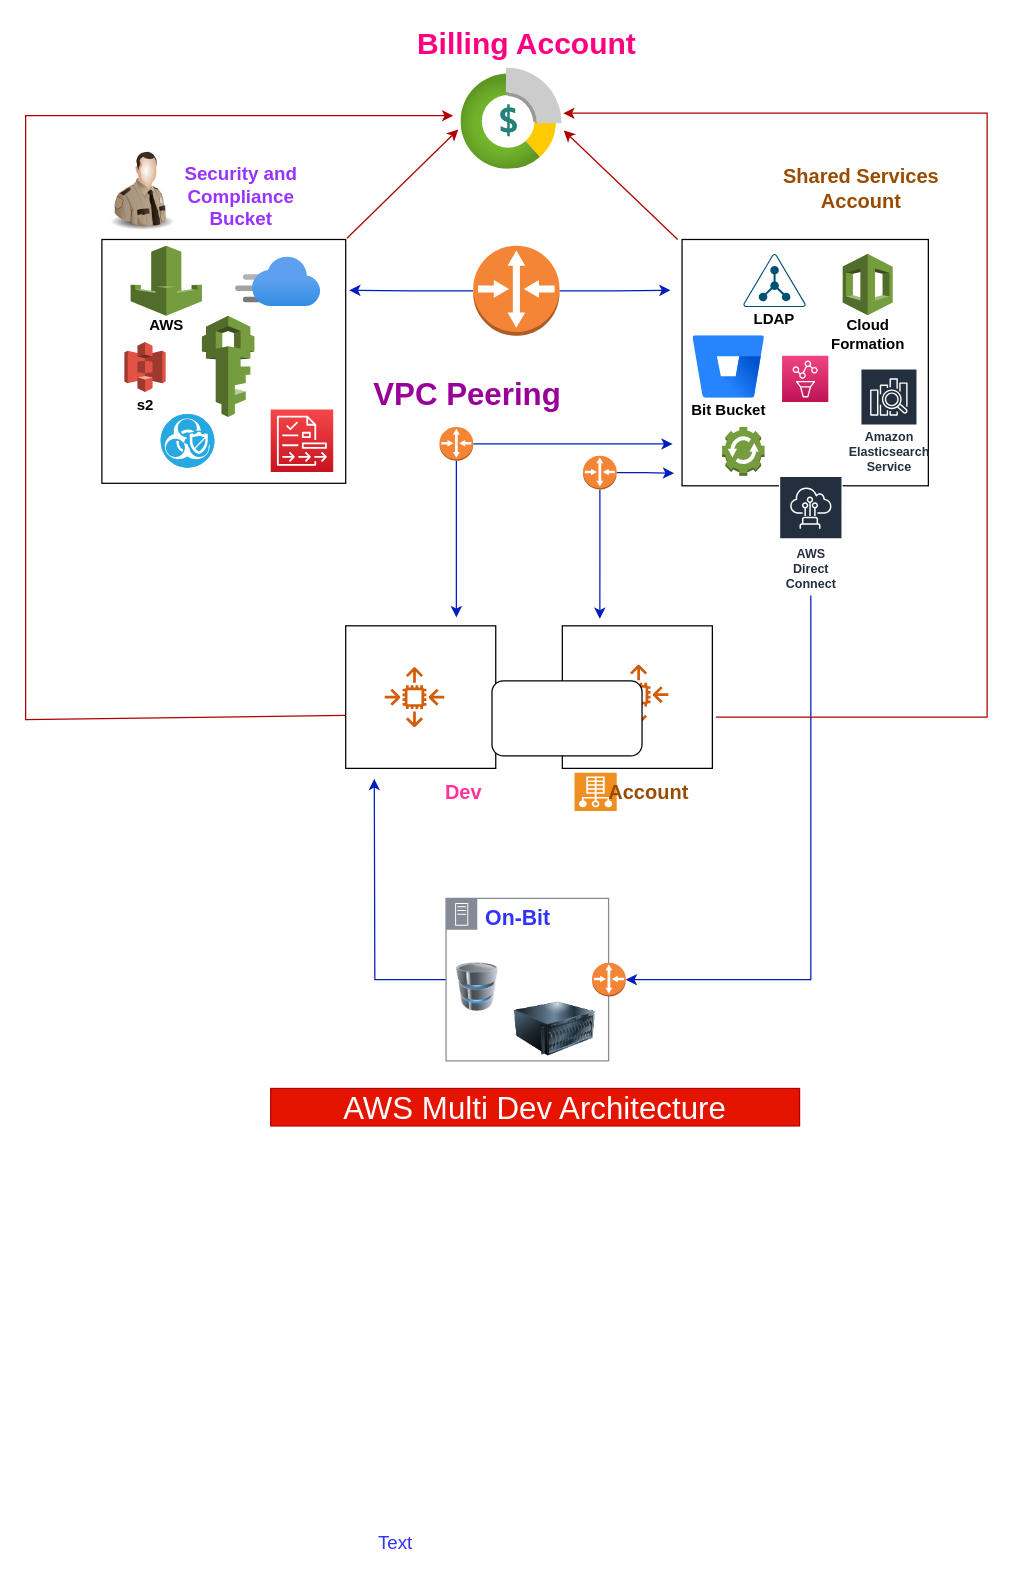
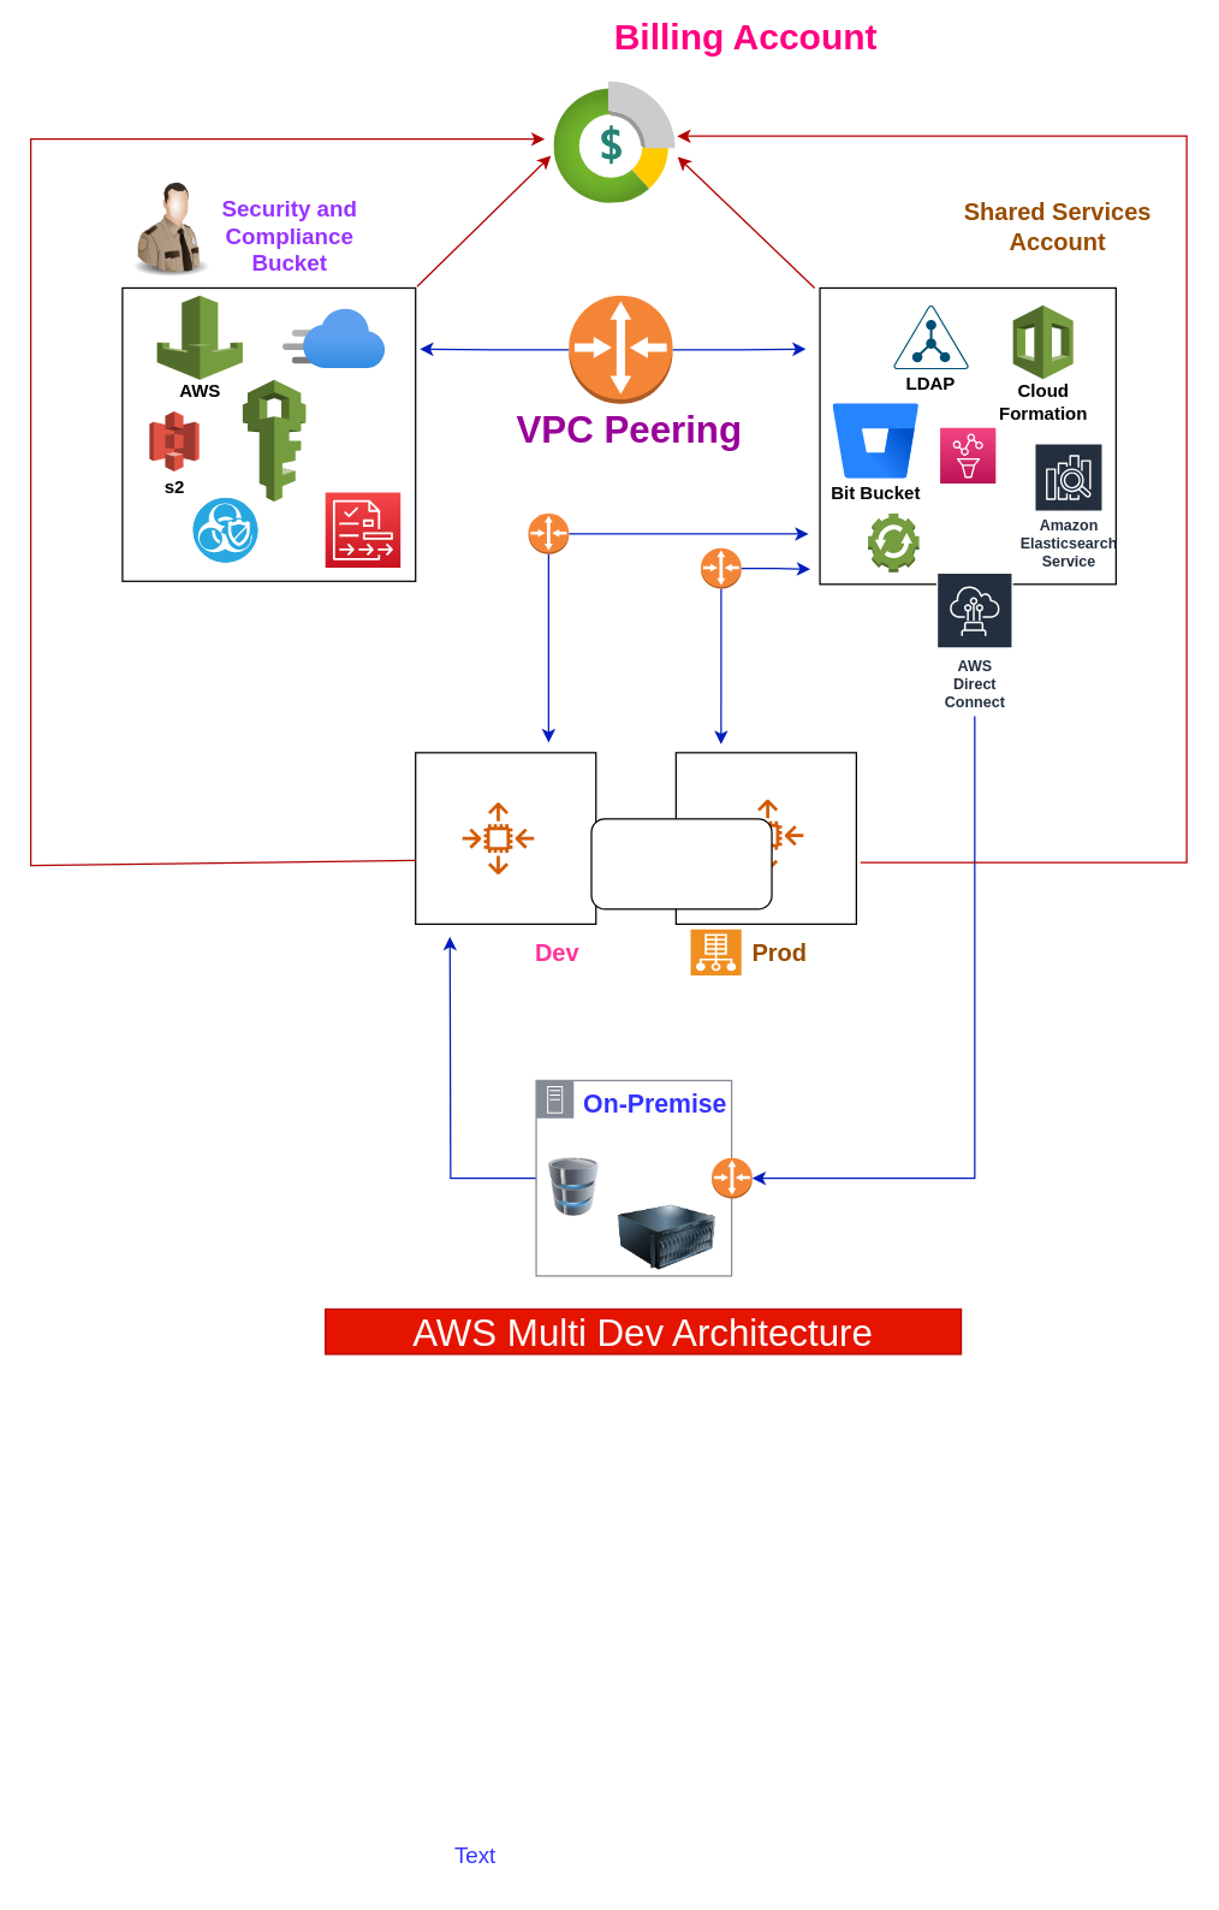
- <mxCell id="12" value="&lt;font style=&quot;font-size: 24px;&quot; color=&quot;#FF0080&quot;&gt;&lt;b&gt;Billing Account&lt;/b&gt;&lt;/font&gt;" style="text;html=1;strokeColor=none;fillColor=none;align=center;verticalAlign=middle;whiteSpace=wrap;rounded=0;" parent="1" vertex="1"><mxGeometry x="303.25" y="20" width="236" height="30" as="geometry" /></mxCell>
+ <mxCell id="12" value="&lt;font style=&quot;font-size: 24px;&quot; color=&quot;#FF0080&quot;&gt;&lt;b&gt;Billing Account&lt;/b&gt;&lt;/font&gt;" style="text;html=1;strokeColor=none;fillColor=none;align=center;verticalAlign=middle;whiteSpace=wrap;rounded=0;" parent="1" vertex="1"><mxGeometry x="378.25" y="10" width="236" height="30" as="geometry" /></mxCell>
- <mxCell id="16" value="&lt;font style=&quot;font-size: 16px;&quot; color=&quot;#994C00&quot;&gt;Shared Services Account&lt;/font&gt;" style="text;html=1;strokeColor=none;fillColor=none;align=center;verticalAlign=middle;whiteSpace=wrap;rounded=0;fontStyle=1" parent="1" vertex="1"><mxGeometry x="623.5" y="135" width="128.5" height="30" as="geometry" /></mxCell>
+ <mxCell id="16" value="&lt;font style=&quot;font-size: 16px;&quot; color=&quot;#994C00&quot;&gt;Shared Services Account&lt;/font&gt;" style="text;html=1;strokeColor=none;fillColor=none;align=center;verticalAlign=middle;whiteSpace=wrap;rounded=0;fontStyle=1" parent="1" vertex="1"><mxGeometry x="638.5" y="135" width="128.5" height="30" as="geometry" /></mxCell>
- <mxCell id="55" value="&lt;font color=&quot;#990099&quot;&gt;&lt;b&gt;VPC Peering&lt;/b&gt;&lt;/font&gt;" style="text;html=1;strokeColor=none;fillColor=none;align=center;verticalAlign=middle;whiteSpace=wrap;rounded=0;fontSize=25;fontColor=#3333FF;" parent="1" vertex="1"><mxGeometry x="289" y="300" width="168.87" height="27" as="geometry" /></mxCell>
+ <mxCell id="55" value="&lt;font color=&quot;#990099&quot;&gt;&lt;b&gt;VPC Peering&lt;/b&gt;&lt;/font&gt;" style="text;html=1;strokeColor=none;fillColor=none;align=center;verticalAlign=middle;whiteSpace=wrap;rounded=0;fontSize=25;fontColor=#3333FF;" parent="1" vertex="1"><mxGeometry x="334" y="270" width="168.87" height="27" as="geometry" /></mxCell>
- <mxCell id="29" value="&lt;font style=&quot;font-size: 16px;&quot; color=&quot;#994C00&quot;&gt;Account&lt;/font&gt;" style="text;html=1;strokeColor=none;fillColor=none;align=center;verticalAlign=middle;whiteSpace=wrap;rounded=0;fontStyle=1" parent="1" vertex="1"><mxGeometry x="454" y="617.6" width="128.5" height="30" as="geometry" /></mxCell>
+ <mxCell id="29" value="&lt;font style=&quot;font-size: 16px;&quot; color=&quot;#994C00&quot;&gt;Prod&lt;/font&gt;" style="text;html=1;strokeColor=none;fillColor=none;align=center;verticalAlign=middle;whiteSpace=wrap;rounded=0;fontStyle=1" parent="1" vertex="1"><mxGeometry x="454" y="617.6" width="128.5" height="30" as="geometry" /></mxCell>
- <mxCell id="36" value="&lt;b&gt;&lt;font style=&quot;font-size: 17px;&quot; color=&quot;#3333FF&quot;&gt;On-Bit&lt;/font&gt;&lt;/b&gt;" style="sketch=0;outlineConnect=0;gradientColor=none;html=1;whiteSpace=wrap;fontSize=12;fontStyle=0;shape=mxgraph.aws4.group;grIcon=mxgraph.aws4.group_on_premise;strokeColor=#858B94;fillColor=none;verticalAlign=top;align=left;spacingLeft=30;fontColor=#858B94;dashed=0;" parent="1" vertex="1"><mxGeometry x="356.25" y="718" width="130" height="130" as="geometry" /></mxCell>
+ <mxCell id="36" value="&lt;b&gt;&lt;font style=&quot;font-size: 17px;&quot; color=&quot;#3333FF&quot;&gt;On-Premise&lt;/font&gt;&lt;/b&gt;" style="sketch=0;outlineConnect=0;gradientColor=none;html=1;whiteSpace=wrap;fontSize=12;fontStyle=0;shape=mxgraph.aws4.group;grIcon=mxgraph.aws4.group_on_premise;strokeColor=#858B94;fillColor=none;verticalAlign=top;align=left;spacingLeft=30;fontColor=#858B94;dashed=0;" parent="1" vertex="1"><mxGeometry x="356.25" y="718" width="130" height="130" as="geometry" /></mxCell>
